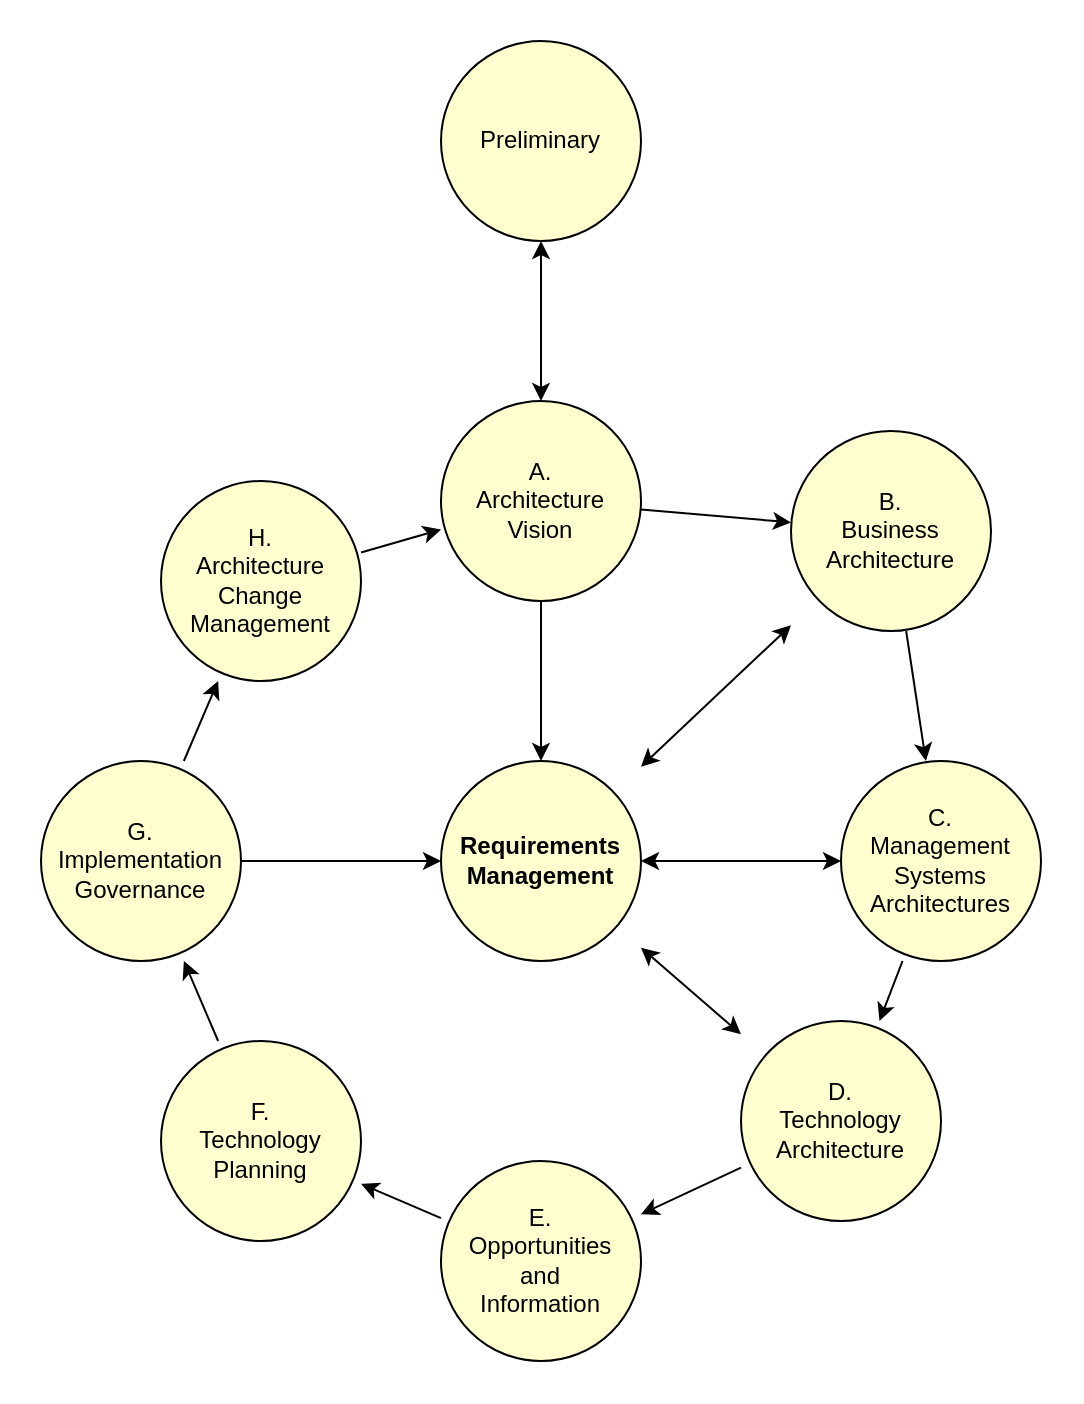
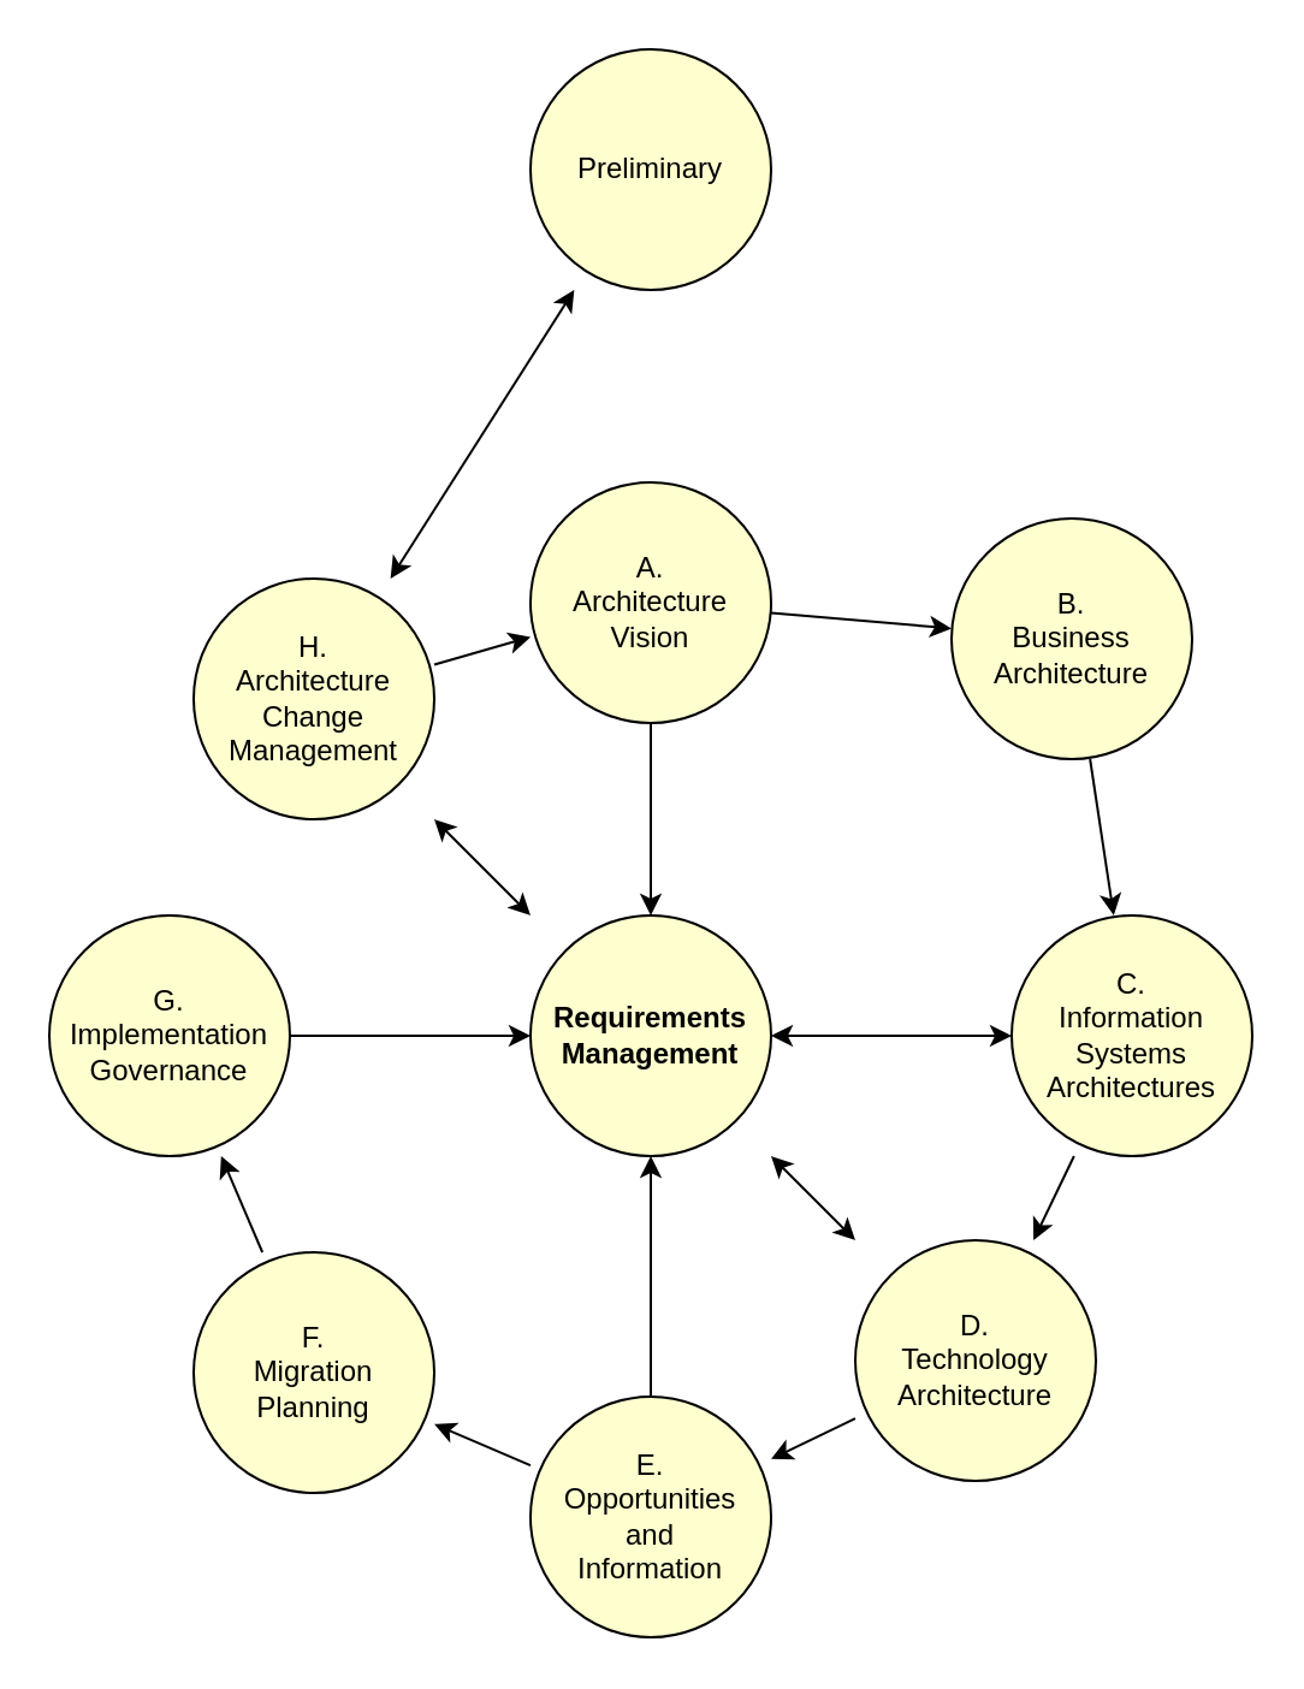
- <mxCell id="12" value="" style="strokeColor=#000000;noEdgeStyle=1;startArrow=classic;startFill=1;" parent="1" source="2" target="7" edge="1"><mxGeometry relative="1" as="geometry" /></mxCell>
+ <mxCell id="12" value="" style="strokeColor=#000000;noEdgeStyle=1;startArrow=classic;startFill=1;" parent="1" source="2" target="8" edge="1"><mxGeometry relative="1" as="geometry" /></mxCell>
- <mxCell id="18" value="" style="strokeColor=#000000;noEdgeStyle=1;startArrow=classic;startFill=1;" parent="1" source="6" target="5" edge="1"><mxGeometry relative="1" as="geometry" /></mxCell>
+ <mxCell id="22" value="" style="strokeColor=#000000;noEdgeStyle=1;startArrow=classic;startFill=1;" parent="1" source="8" target="5" edge="1"><mxGeometry relative="1" as="geometry" /></mxCell>
- <mxCell id="24" value="" style="strokeColor=#000000;noEdgeStyle=1;" parent="1" source="10" target="8" edge="1"><mxGeometry relative="1" as="geometry" /></mxCell>
- <mxCell id="4" value="C.&#10;Management Systems Architectures" style="recursiveResize=0;fillColor=#fefece;shape=ellipse;whiteSpace=wrap;" parent="1" vertex="1"><mxGeometry x="420" y="380" width="100" height="100" as="geometry" /></mxCell>
+ <mxCell id="4" value="C.&#10;Information Systems Architectures" style="recursiveResize=0;fillColor=#fefece;shape=ellipse;whiteSpace=wrap;" parent="1" vertex="1"><mxGeometry x="420" y="380" width="100" height="100" as="geometry" /></mxCell>
+ <mxCell id="27" value="" style="strokeColor=#000000;noEdgeStyle=1;" parent="1" source="11" target="5" edge="1"><mxGeometry relative="1" as="geometry" /></mxCell>
- <mxCell id="3" value="D.&#10;Technology Architecture" style="recursiveResize=0;fillColor=#fefece;shape=ellipse;whiteSpace=wrap;" parent="1" vertex="1"><mxGeometry x="370" y="510" width="100" height="100" as="geometry" /></mxCell>
+ <mxCell id="3" value="D.&#10;Technology Architecture" style="recursiveResize=0;fillColor=#fefece;shape=ellipse;whiteSpace=wrap;" parent="1" vertex="1"><mxGeometry x="355" y="515" width="100" height="100" as="geometry" /></mxCell>
- <mxCell id="9" value="F.&#10;Technology Planning" style="recursiveResize=0;fillColor=#fefece;shape=ellipse;whiteSpace=wrap;" parent="1" vertex="1"><mxGeometry x="80" y="520" width="100" height="100" as="geometry" /></mxCell>
+ <mxCell id="9" value="F.&#10;Migration Planning" style="recursiveResize=0;fillColor=#fefece;shape=ellipse;whiteSpace=wrap;" parent="1" vertex="1"><mxGeometry x="80" y="520" width="100" height="100" as="geometry" /></mxCell>
